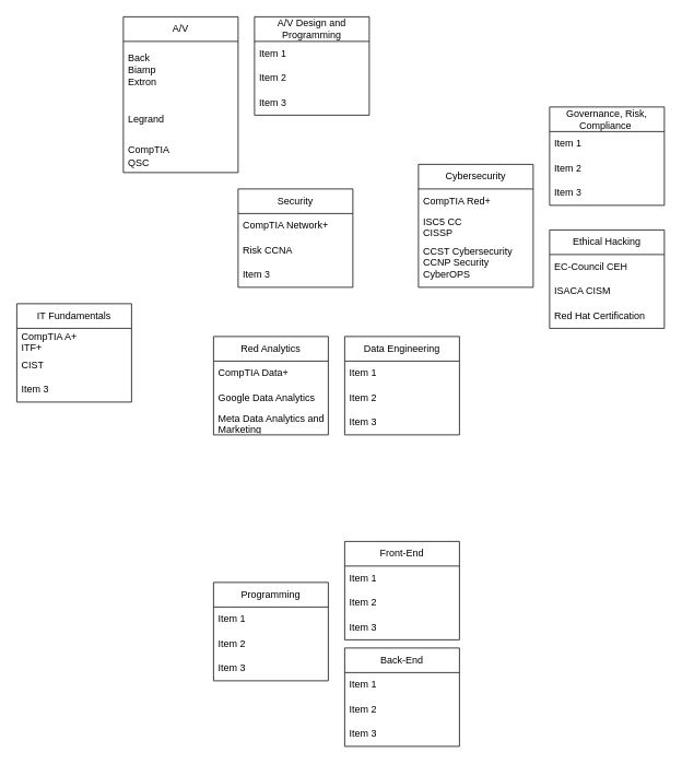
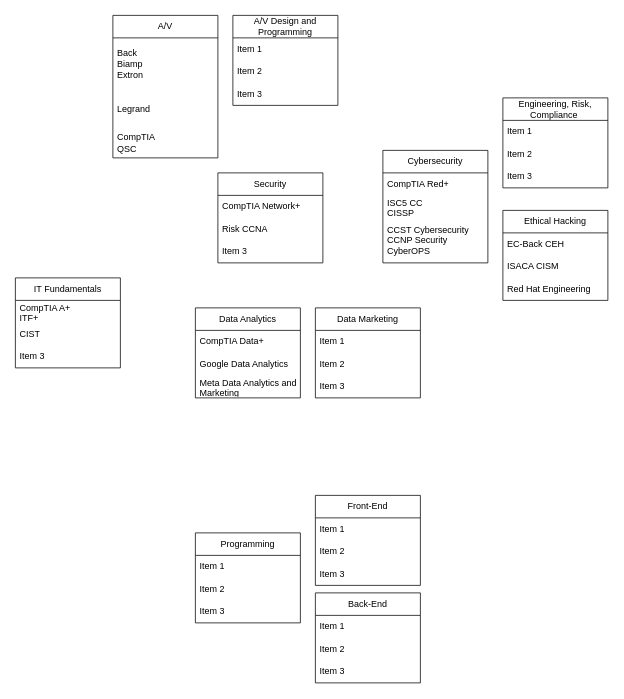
- <mxCell id="26" value="Governance, Risk, Compliance&amp;nbsp;" style="swimlane;fontStyle=0;childLayout=stackLayout;horizontal=1;startSize=30;horizontalStack=0;resizeParent=1;resizeParentMax=0;resizeLast=0;collapsible=1;marginBottom=0;whiteSpace=wrap;html=1;" vertex="1" parent="1"><mxGeometry x="670" y="130" width="140" height="120" as="geometry" /></mxCell>
+ <mxCell id="26" value="Engineering, Risk, Compliance&amp;nbsp;" style="swimlane;fontStyle=0;childLayout=stackLayout;horizontal=1;startSize=30;horizontalStack=0;resizeParent=1;resizeParentMax=0;resizeLast=0;collapsible=1;marginBottom=0;whiteSpace=wrap;html=1;" vertex="1" parent="1"><mxGeometry x="670" y="130" width="140" height="120" as="geometry" /></mxCell>
- <mxCell id="19" value="EC-Council CEH" style="text;strokeColor=none;fillColor=none;align=left;verticalAlign=middle;spacingLeft=4;spacingRight=4;overflow=hidden;points=[[0,0.5],[1,0.5]];portConstraint=eastwest;rotatable=0;whiteSpace=wrap;html=1;" vertex="1" parent="18"><mxGeometry y="30" width="140" height="30" as="geometry" /></mxCell>
+ <mxCell id="19" value="EC-Back CEH" style="text;strokeColor=none;fillColor=none;align=left;verticalAlign=middle;spacingLeft=4;spacingRight=4;overflow=hidden;points=[[0,0.5],[1,0.5]];portConstraint=eastwest;rotatable=0;whiteSpace=wrap;html=1;" vertex="1" parent="18"><mxGeometry y="30" width="140" height="30" as="geometry" /></mxCell>
- <mxCell id="21" value="Red Hat Certification" style="text;strokeColor=none;fillColor=none;align=left;verticalAlign=middle;spacingLeft=4;spacingRight=4;overflow=hidden;points=[[0,0.5],[1,0.5]];portConstraint=eastwest;rotatable=0;whiteSpace=wrap;html=1;" vertex="1" parent="18"><mxGeometry y="90" width="140" height="30" as="geometry" /></mxCell>
+ <mxCell id="21" value="Red Hat Engineering" style="text;strokeColor=none;fillColor=none;align=left;verticalAlign=middle;spacingLeft=4;spacingRight=4;overflow=hidden;points=[[0,0.5],[1,0.5]];portConstraint=eastwest;rotatable=0;whiteSpace=wrap;html=1;" vertex="1" parent="18"><mxGeometry y="90" width="140" height="30" as="geometry" /></mxCell>
- <mxCell id="10" value="Red Analytics" style="swimlane;fontStyle=0;childLayout=stackLayout;horizontal=1;startSize=30;horizontalStack=0;resizeParent=1;resizeParentMax=0;resizeLast=0;collapsible=1;marginBottom=0;whiteSpace=wrap;html=1;" vertex="1" parent="1"><mxGeometry x="260" y="410" width="140" height="120" as="geometry" /></mxCell>
+ <mxCell id="10" value="Data Analytics" style="swimlane;fontStyle=0;childLayout=stackLayout;horizontal=1;startSize=30;horizontalStack=0;resizeParent=1;resizeParentMax=0;resizeLast=0;collapsible=1;marginBottom=0;whiteSpace=wrap;html=1;" vertex="1" parent="1"><mxGeometry x="260" y="410" width="140" height="120" as="geometry" /></mxCell>
- <mxCell id="30" value="Data Engineering" style="swimlane;fontStyle=0;childLayout=stackLayout;horizontal=1;startSize=30;horizontalStack=0;resizeParent=1;resizeParentMax=0;resizeLast=0;collapsible=1;marginBottom=0;whiteSpace=wrap;html=1;" vertex="1" parent="1"><mxGeometry x="420" y="410" width="140" height="120" as="geometry" /></mxCell>
+ <mxCell id="30" value="Data Marketing" style="swimlane;fontStyle=0;childLayout=stackLayout;horizontal=1;startSize=30;horizontalStack=0;resizeParent=1;resizeParentMax=0;resizeLast=0;collapsible=1;marginBottom=0;whiteSpace=wrap;html=1;" vertex="1" parent="1"><mxGeometry x="420" y="410" width="140" height="120" as="geometry" /></mxCell>
